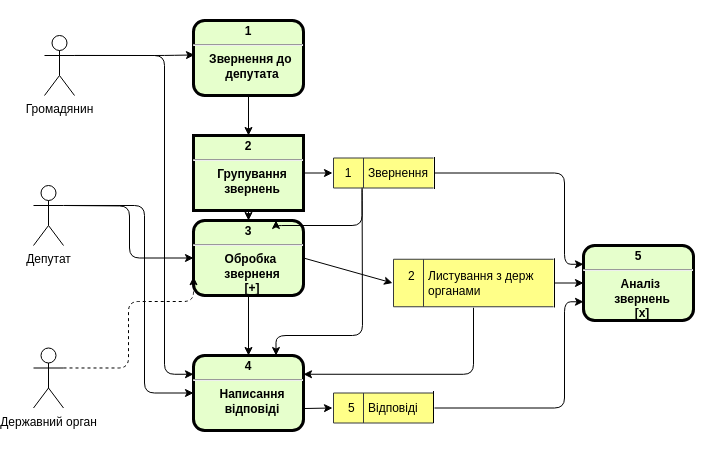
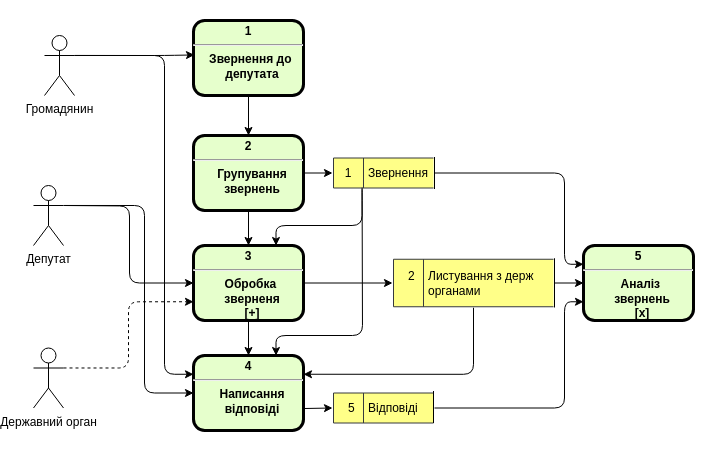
- <mxCell id="8" value="&lt;p style=&quot;margin: 4px 0px 0px; text-align: center;&quot;&gt;&lt;strong style=&quot;&quot;&gt;2&lt;/strong&gt;&lt;/p&gt;&lt;hr&gt;&lt;p style=&quot;margin: 0px; margin-left: 8px;&quot;&gt;Групування&lt;/p&gt;&lt;p style=&quot;margin: 0px; margin-left: 8px;&quot;&gt;звернень&lt;/p&gt;" style="verticalAlign=middle;align=center;overflow=fill;fontSize=12;fontFamily=Helvetica;html=1;fontStyle=1;strokeWidth=3;fillColor=#E6FFCC;rounded=0;" parent="1" vertex="1"><mxGeometry x="180" y="135" width="110" height="75" as="geometry" /></mxCell>
+ <mxCell id="8" value="&lt;p style=&quot;margin: 4px 0px 0px; text-align: center;&quot;&gt;&lt;strong style=&quot;&quot;&gt;2&lt;/strong&gt;&lt;/p&gt;&lt;hr&gt;&lt;p style=&quot;margin: 0px; margin-left: 8px;&quot;&gt;Групування&lt;/p&gt;&lt;p style=&quot;margin: 0px; margin-left: 8px;&quot;&gt;звернень&lt;/p&gt;" style="verticalAlign=middle;align=center;overflow=fill;fontSize=12;fontFamily=Helvetica;html=1;rounded=1;fontStyle=1;strokeWidth=3;fillColor=#E6FFCC" parent="1" vertex="1"><mxGeometry x="180" y="135" width="110" height="75" as="geometry" /></mxCell>
- <mxCell id="11" value="&lt;p style=&quot;margin: 4px 0px 0px; text-align: center;&quot;&gt;&lt;strong style=&quot;&quot;&gt;3&lt;/strong&gt;&lt;/p&gt;&lt;hr&gt;&lt;p style=&quot;margin: 0px; margin-left: 8px;&quot;&gt;Обробка&amp;nbsp;&lt;/p&gt;&lt;p style=&quot;margin: 0px; margin-left: 8px;&quot;&gt;зверненя&lt;/p&gt;&lt;p style=&quot;margin: 0px; margin-left: 8px;&quot;&gt;&lt;span style=&quot;background-color: initial;&quot;&gt;[+]&lt;/span&gt;&lt;/p&gt;" style="verticalAlign=middle;align=center;overflow=fill;fontSize=12;fontFamily=Helvetica;html=1;rounded=1;fontStyle=1;strokeWidth=3;fillColor=#E6FFCC" parent="1" vertex="1"><mxGeometry x="180" y="220" width="110" height="75" as="geometry" /></mxCell>
+ <mxCell id="11" value="&lt;p style=&quot;margin: 4px 0px 0px; text-align: center;&quot;&gt;&lt;strong style=&quot;&quot;&gt;3&lt;/strong&gt;&lt;/p&gt;&lt;hr&gt;&lt;p style=&quot;margin: 0px; margin-left: 8px;&quot;&gt;Обробка&amp;nbsp;&lt;/p&gt;&lt;p style=&quot;margin: 0px; margin-left: 8px;&quot;&gt;зверненя&lt;/p&gt;&lt;p style=&quot;margin: 0px; margin-left: 8px;&quot;&gt;&lt;span style=&quot;background-color: initial;&quot;&gt;[+]&lt;/span&gt;&lt;/p&gt;" style="verticalAlign=middle;align=center;overflow=fill;fontSize=12;fontFamily=Helvetica;html=1;rounded=1;fontStyle=1;strokeWidth=3;fillColor=#E6FFCC" parent="1" vertex="1"><mxGeometry x="180" y="245" width="110" height="75" as="geometry" /></mxCell>
